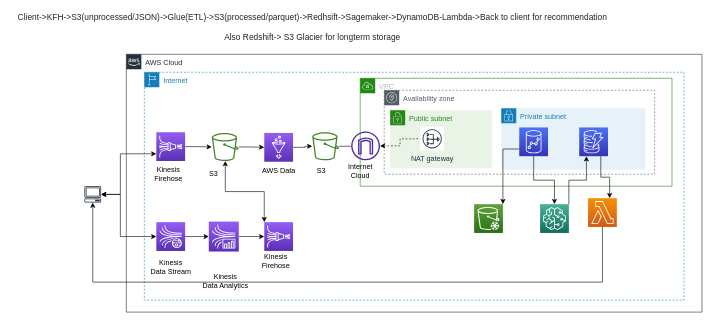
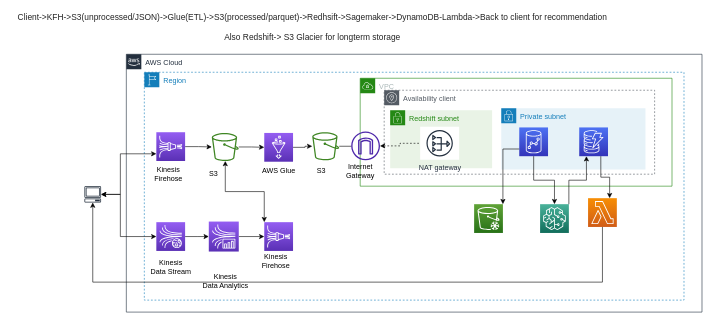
- <mxCell id="3" value="Internet" style="points=[[0,0],[0.25,0],[0.5,0],[0.75,0],[1,0],[1,0.25],[1,0.5],[1,0.75],[1,1],[0.75,1],[0.5,1],[0.25,1],[0,1],[0,0.75],[0,0.5],[0,0.25]];outlineConnect=0;gradientColor=none;html=1;whiteSpace=wrap;fontSize=12;fontStyle=0;container=1;pointerEvents=0;collapsible=0;recursiveResize=0;shape=mxgraph.aws4.group;grIcon=mxgraph.aws4.group_region;strokeColor=#147EBA;fillColor=none;verticalAlign=top;align=left;spacingLeft=30;fontColor=#147EBA;dashed=1;" parent="1" vertex="1"><mxGeometry x="240" y="120" width="900" height="380" as="geometry" /></mxCell>
+ <mxCell id="3" value="Region" style="points=[[0,0],[0.25,0],[0.5,0],[0.75,0],[1,0],[1,0.25],[1,0.5],[1,0.75],[1,1],[0.75,1],[0.5,1],[0.25,1],[0,1],[0,0.75],[0,0.5],[0,0.25]];outlineConnect=0;gradientColor=none;html=1;whiteSpace=wrap;fontSize=12;fontStyle=0;container=1;pointerEvents=0;collapsible=0;recursiveResize=0;shape=mxgraph.aws4.group;grIcon=mxgraph.aws4.group_region;strokeColor=#147EBA;fillColor=none;verticalAlign=top;align=left;spacingLeft=30;fontColor=#147EBA;dashed=1;" parent="1" vertex="1"><mxGeometry x="240" y="120" width="900" height="380" as="geometry" /></mxCell>
- <mxCell id="21" value="Availability zone" style="sketch=0;outlineConnect=0;gradientColor=none;html=1;whiteSpace=wrap;fontSize=12;fontStyle=0;shape=mxgraph.aws4.group;grIcon=mxgraph.aws4.group_availability_zone;strokeColor=#545B64;fillColor=none;verticalAlign=top;align=left;spacingLeft=30;fontColor=#545B64;dashed=1;" vertex="1" parent="20"><mxGeometry x="40" y="20" width="451" height="140" as="geometry" /></mxCell>
+ <mxCell id="21" value="Availability client" style="sketch=0;outlineConnect=0;gradientColor=none;html=1;whiteSpace=wrap;fontSize=12;fontStyle=0;shape=mxgraph.aws4.group;grIcon=mxgraph.aws4.group_availability_zone;strokeColor=#545B64;fillColor=none;verticalAlign=top;align=left;spacingLeft=30;fontColor=#545B64;dashed=1;" vertex="1" parent="20"><mxGeometry x="40" y="20" width="451" height="140" as="geometry" /></mxCell>
- <mxCell id="25" value="Public subnet" style="points=[[0,0],[0.25,0],[0.5,0],[0.75,0],[1,0],[1,0.25],[1,0.5],[1,0.75],[1,1],[0.75,1],[0.5,1],[0.25,1],[0,1],[0,0.75],[0,0.5],[0,0.25]];outlineConnect=0;gradientColor=none;html=1;whiteSpace=wrap;fontSize=12;fontStyle=0;container=1;pointerEvents=0;collapsible=0;recursiveResize=0;shape=mxgraph.aws4.group;grIcon=mxgraph.aws4.group_security_group;grStroke=0;strokeColor=#248814;fillColor=#E9F3E6;verticalAlign=top;align=left;spacingLeft=30;fontColor=#248814;dashed=0;" vertex="1" parent="20"><mxGeometry x="50" y="53.4" width="170" height="96.6" as="geometry" /></mxCell>
+ <mxCell id="25" value="Redshift subnet" style="points=[[0,0],[0.25,0],[0.5,0],[0.75,0],[1,0],[1,0.25],[1,0.5],[1,0.75],[1,1],[0.75,1],[0.5,1],[0.25,1],[0,1],[0,0.75],[0,0.5],[0,0.25]];outlineConnect=0;gradientColor=none;html=1;whiteSpace=wrap;fontSize=12;fontStyle=0;container=1;pointerEvents=0;collapsible=0;recursiveResize=0;shape=mxgraph.aws4.group;grIcon=mxgraph.aws4.group_security_group;grStroke=0;strokeColor=#248814;fillColor=#E9F3E6;verticalAlign=top;align=left;spacingLeft=30;fontColor=#248814;dashed=0;" vertex="1" parent="20"><mxGeometry x="50" y="53.4" width="170" height="96.6" as="geometry" /></mxCell>
- <mxCell id="26" value="NAT gateway" style="sketch=0;outlineConnect=0;fontColor=#232F3E;gradientColor=none;strokeColor=#232F3E;fillColor=#ffffff;dashed=0;verticalLabelPosition=bottom;verticalAlign=top;align=center;html=1;fontSize=12;fontStyle=0;aspect=fixed;shape=mxgraph.aws4.resourceIcon;resIcon=mxgraph.aws4.nat_gateway;" vertex="1" parent="25"><mxGeometry x="50" y="27.6" width="40" height="40" as="geometry" /></mxCell>
+ <mxCell id="26" value="NAT gateway" style="sketch=0;outlineConnect=0;fontColor=#232F3E;gradientColor=none;strokeColor=#232F3E;fillColor=#ffffff;dashed=0;verticalLabelPosition=bottom;verticalAlign=top;align=center;html=1;fontSize=12;fontStyle=0;aspect=fixed;shape=mxgraph.aws4.resourceIcon;resIcon=mxgraph.aws4.nat_gateway;" vertex="1" parent="25"><mxGeometry x="50" y="27.6" width="65" height="55" as="geometry" /></mxCell>
- <mxCell id="38" value="AWS Data" style="text;html=1;resizable=0;autosize=1;align=center;verticalAlign=middle;points=[];fillColor=none;strokeColor=none;rounded=0;" vertex="1" parent="3"><mxGeometry x="189" y="155" width="70" height="20" as="geometry" /></mxCell>
+ <mxCell id="38" value="AWS Glue" style="text;html=1;resizable=0;autosize=1;align=center;verticalAlign=middle;points=[];fillColor=none;strokeColor=none;rounded=0;" vertex="1" parent="3"><mxGeometry x="189" y="155" width="70" height="20" as="geometry" /></mxCell>
- <mxCell id="27" value="Internet &lt;br&gt;Cloud" style="text;html=1;resizable=0;autosize=1;align=center;verticalAlign=middle;points=[];fillColor=none;strokeColor=none;rounded=0;" vertex="1" parent="20"><mxGeometry x="-30" y="140" width="60" height="30" as="geometry" /></mxCell>
+ <mxCell id="27" value="Internet &lt;br&gt;Gateway" style="text;html=1;resizable=0;autosize=1;align=center;verticalAlign=middle;points=[];fillColor=none;strokeColor=none;rounded=0;" vertex="1" parent="20"><mxGeometry x="-30" y="140" width="60" height="30" as="geometry" /></mxCell>
